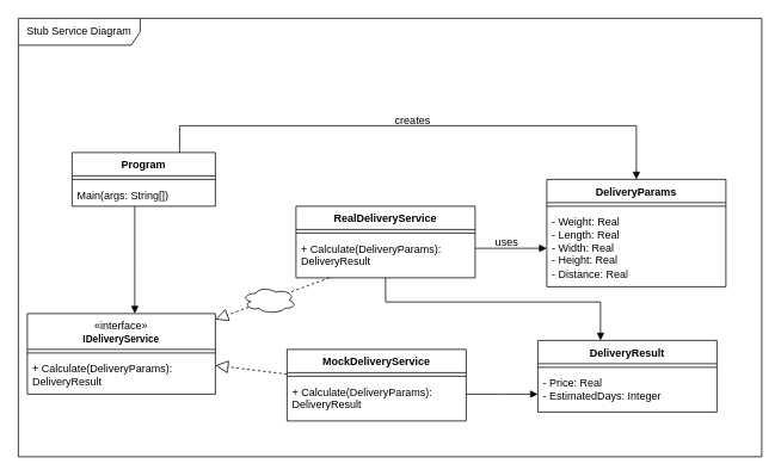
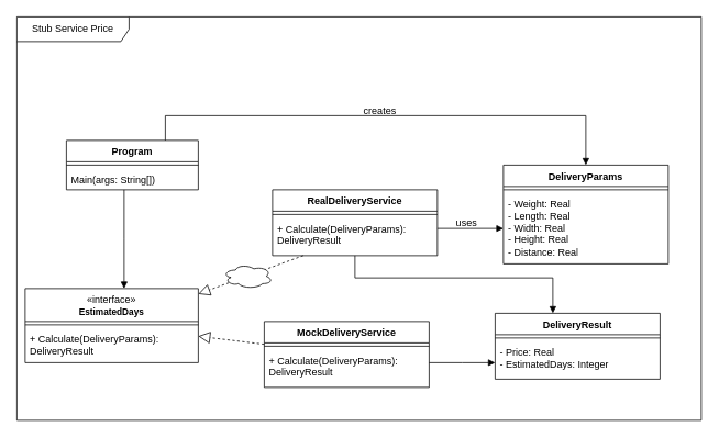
- <mxCell id="26" value="Stub Service Diagram" style="shape=umlFrame;whiteSpace=wrap;html=1;pointerEvents=0;width=136;height=30;" parent="1" vertex="1"><mxGeometry x="20" width="830" height="490" as="geometry" y="20" /></mxCell>
+ <mxCell id="26" value="Stub Service Price" style="shape=umlFrame;whiteSpace=wrap;html=1;pointerEvents=0;width=136;height=30;" parent="1" vertex="1"><mxGeometry x="20" width="830" height="490" as="geometry" y="20" /></mxCell>
- <mxCell id="28" value="&lt;span style=&quot;font-weight: 400;&quot;&gt;«interface»&lt;/span&gt;&lt;br style=&quot;font-weight: 400;&quot;&gt;&lt;font style=&quot;font-size: 11px;&quot;&gt;IDeliveryService&lt;/font&gt;" style="swimlane;fontStyle=1;align=center;verticalAlign=top;childLayout=stackLayout;horizontal=1;startSize=40;horizontalStack=0;resizeParent=1;resizeParentMax=0;resizeLast=0;collapsible=1;marginBottom=0;whiteSpace=wrap;html=1;" parent="1" vertex="1"><mxGeometry x="30" y="350" width="210" height="90" as="geometry" /></mxCell>
+ <mxCell id="28" value="&lt;span style=&quot;font-weight: 400;&quot;&gt;«interface»&lt;/span&gt;&lt;br style=&quot;font-weight: 400;&quot;&gt;&lt;font style=&quot;font-size: 11px;&quot;&gt;EstimatedDays&lt;/font&gt;" style="swimlane;fontStyle=1;align=center;verticalAlign=top;childLayout=stackLayout;horizontal=1;startSize=40;horizontalStack=0;resizeParent=1;resizeParentMax=0;resizeLast=0;collapsible=1;marginBottom=0;whiteSpace=wrap;html=1;" parent="1" vertex="1"><mxGeometry x="30" y="350" width="210" height="90" as="geometry" /></mxCell>
